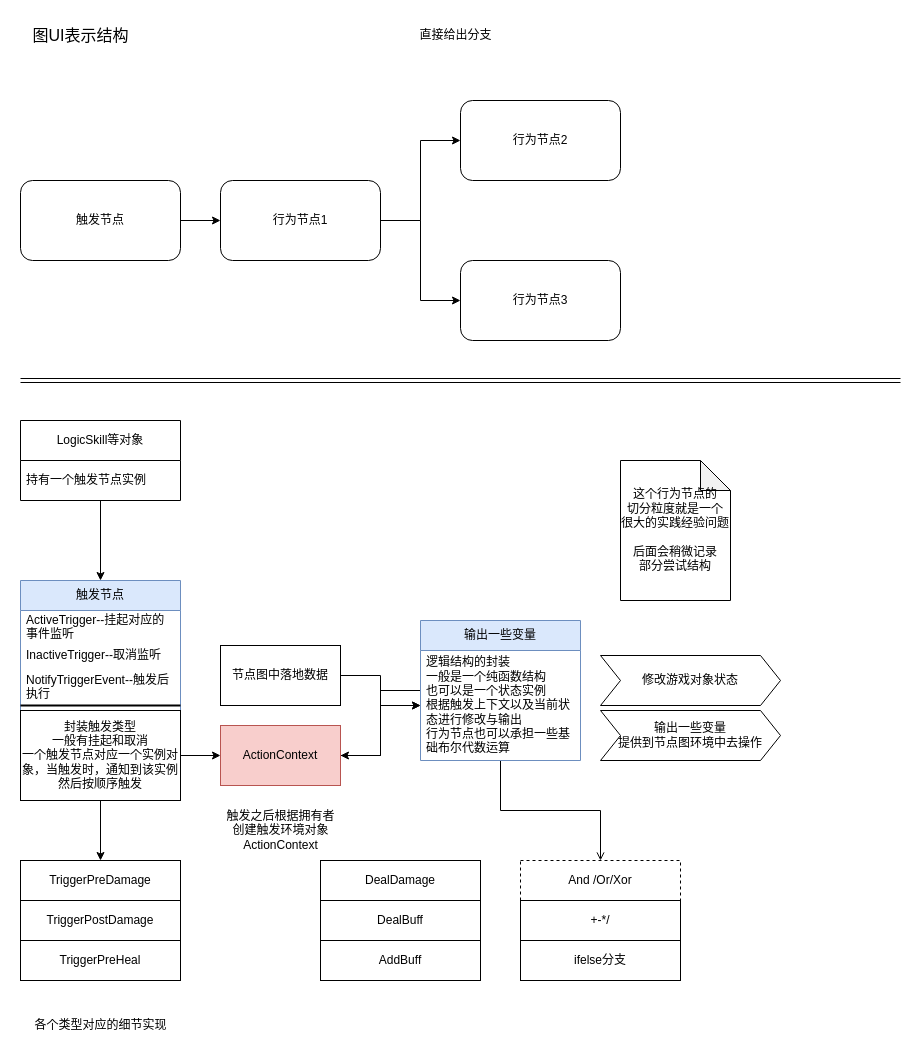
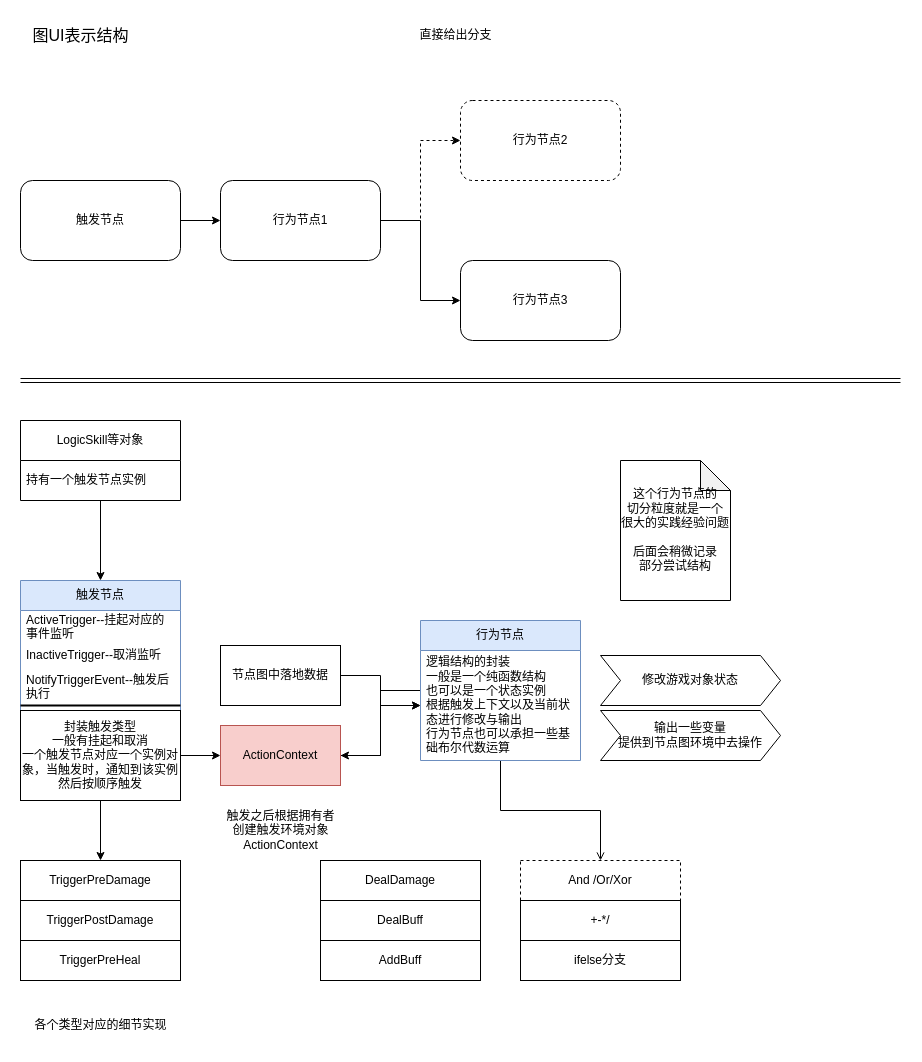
- <mxCell id="9" value="行为节点2" style="rounded=1;whiteSpace=wrap;html=1;" vertex="1" parent="1"><mxGeometry x="460" y="100" width="160" height="80" as="geometry" /></mxCell>
+ <mxCell id="9" value="行为节点2" style="rounded=1;whiteSpace=wrap;html=1;dashed=1;" vertex="1" parent="1"><mxGeometry x="460" y="100" width="160" height="80" as="geometry" /></mxCell>
- <mxCell id="6" style="edgeStyle=orthogonalEdgeStyle;rounded=0;orthogonalLoop=1;jettySize=auto;html=1;shadow=0;fontSize=16;" edge="1" parent="1" source="8" target="9"><mxGeometry relative="1" as="geometry" /></mxCell>
+ <mxCell id="6" style="edgeStyle=orthogonalEdgeStyle;rounded=0;orthogonalLoop=1;jettySize=auto;html=1;shadow=0;fontSize=16;dashed=1;" edge="1" parent="1" source="8" target="9"><mxGeometry relative="1" as="geometry" /></mxCell>
- <mxCell id="28" value="输出一些变量" style="swimlane;fontStyle=0;childLayout=stackLayout;horizontal=1;startSize=30;horizontalStack=0;resizeParent=1;resizeParentMax=0;resizeLast=0;collapsible=1;marginBottom=0;whiteSpace=wrap;html=1;fontSize=12;fillColor=#dae8fc;strokeColor=#6c8ebf;" vertex="1" parent="1"><mxGeometry x="420" y="620" width="160" height="140" as="geometry" /></mxCell>
+ <mxCell id="28" value="行为节点" style="swimlane;fontStyle=0;childLayout=stackLayout;horizontal=1;startSize=30;horizontalStack=0;resizeParent=1;resizeParentMax=0;resizeLast=0;collapsible=1;marginBottom=0;whiteSpace=wrap;html=1;fontSize=12;fillColor=#dae8fc;strokeColor=#6c8ebf;" vertex="1" parent="1"><mxGeometry x="420" y="620" width="160" height="140" as="geometry" /></mxCell>
